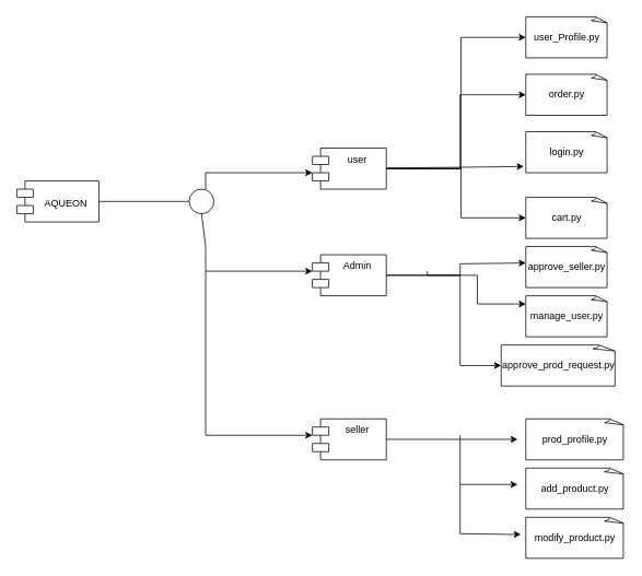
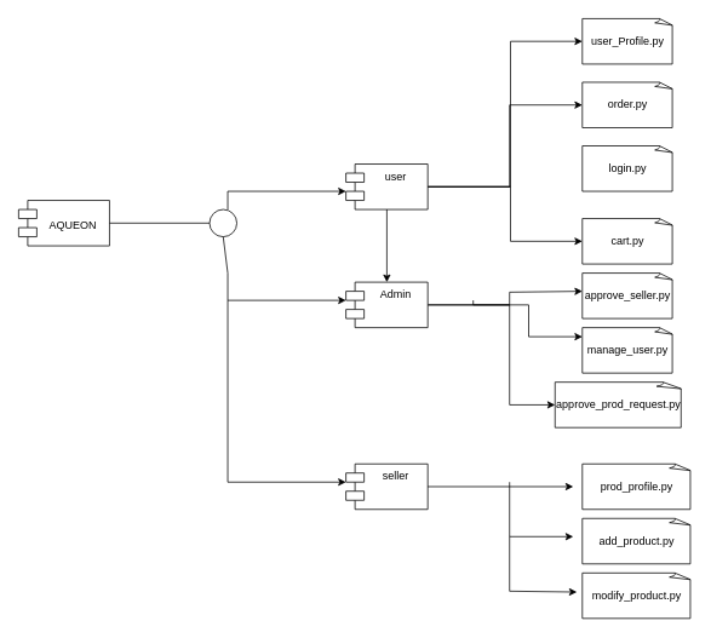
- <mxCell id="9" style="rounded=0;orthogonalLoop=1;jettySize=auto;html=1;entryX=-0.024;entryY=0.848;entryDx=0;entryDy=0;entryPerimeter=0;" parent="1" source="11" target="18" edge="1"><mxGeometry relative="1" as="geometry"><mxPoint x="630" y="290" as="targetPoint" /></mxGeometry></mxCell>
+ <mxCell id="9" style="rounded=0;orthogonalLoop=1;jettySize=auto;html=1;" parent="1" source="11" target="15" edge="1"><mxGeometry relative="1" as="geometry"><mxPoint x="630" y="290" as="targetPoint" /></mxGeometry></mxCell>
